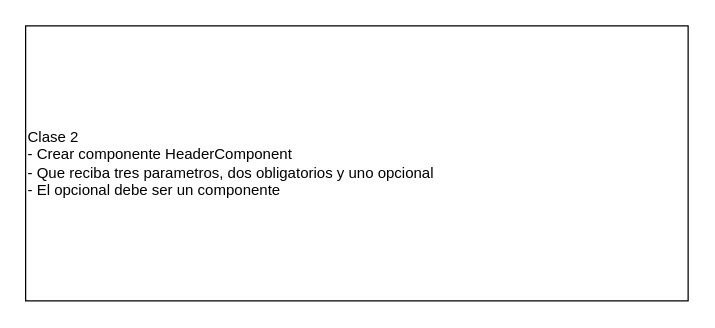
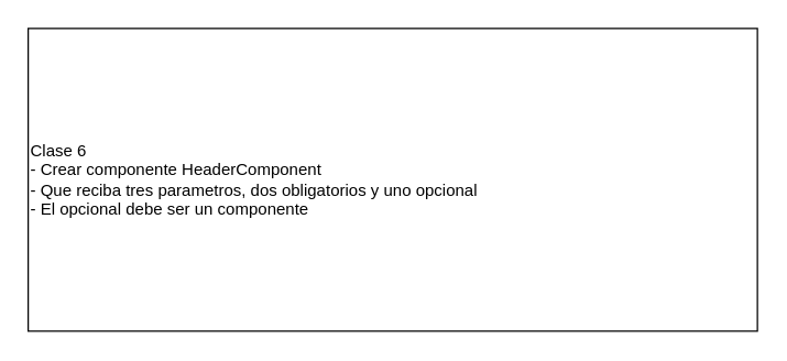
- <mxCell id="2" value="Clase 2&lt;br&gt;- Crear componente HeaderComponent&lt;br&gt;- Que reciba tres parametros, dos obligatorios y uno opcional&lt;br&gt;- El opcional debe ser un componente" style="rounded=0;whiteSpace=wrap;html=1;align=left;" vertex="1" parent="1"><mxGeometry x="20" y="20" width="530" height="220" as="geometry" /></mxCell>
+ <mxCell id="2" value="Clase 6&lt;br&gt;- Crear componente HeaderComponent&lt;br&gt;- Que reciba tres parametros, dos obligatorios y uno opcional&lt;br&gt;- El opcional debe ser un componente" style="rounded=0;whiteSpace=wrap;html=1;align=left;" vertex="1" parent="1"><mxGeometry x="20" y="20" width="530" height="220" as="geometry" /></mxCell>
